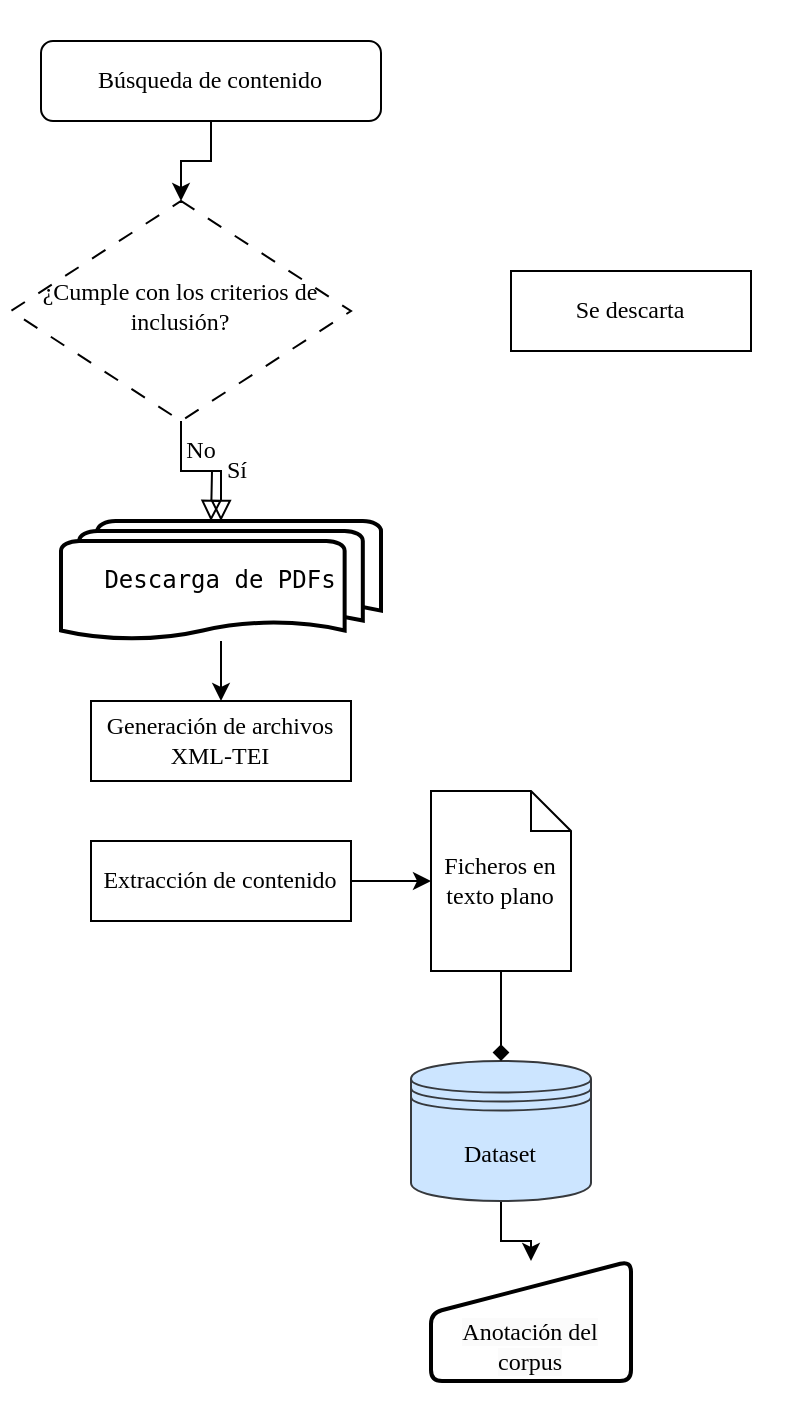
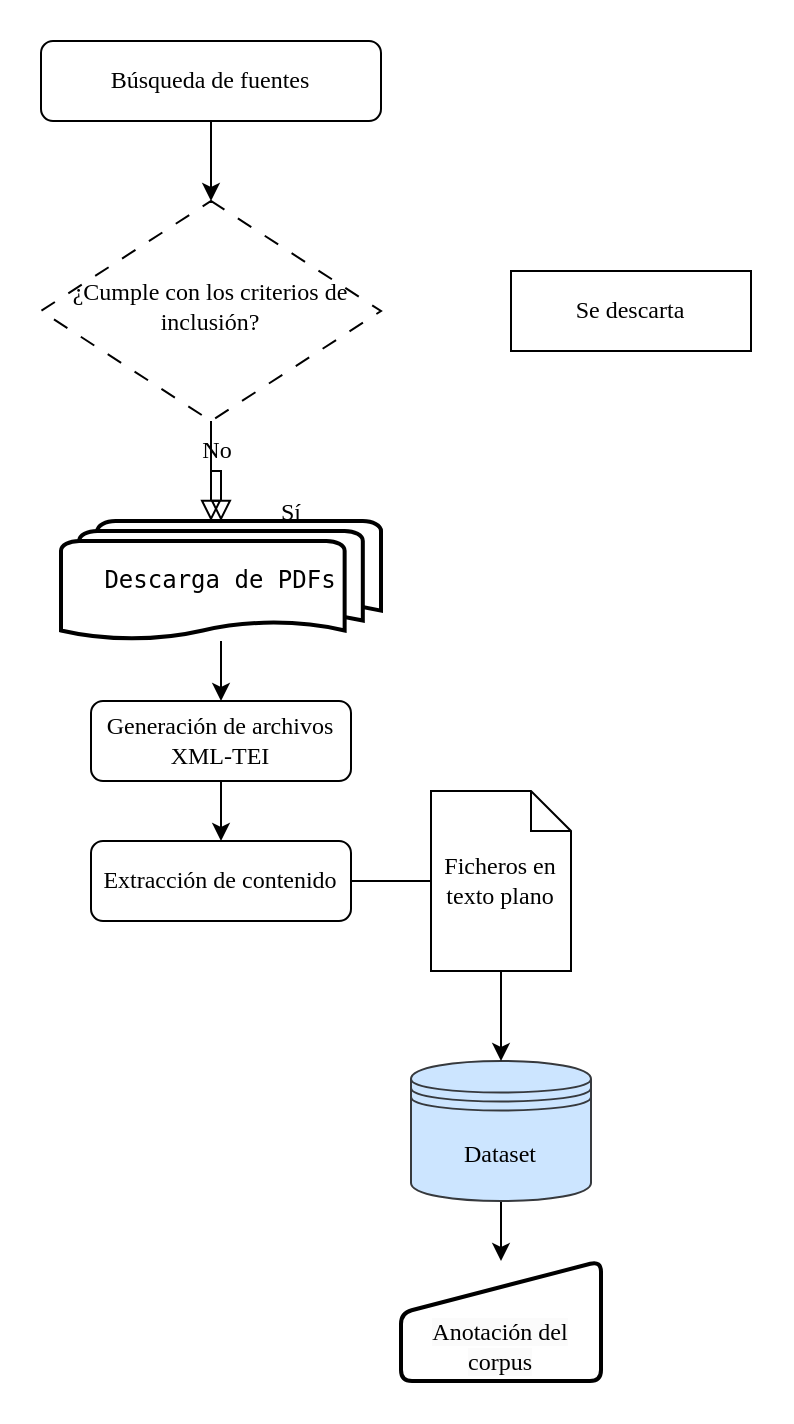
- <mxCell id="3" value="Búsqueda de contenido" style="shape=manual;whiteSpace=wrap;fontSize=12;glass=0;strokeWidth=1;shadow=0;labelBorderColor=none;html=1;verticalAlign=middle;fontFamily=Lucida Console;rounded=1;strokeColor=default;align=center;fontColor=default;fillColor=default;" parent="1" vertex="1"><mxGeometry x="20" y="20" width="170" height="40" as="geometry" /></mxCell>
+ <mxCell id="3" value="Búsqueda de fuentes" style="shape=manual;whiteSpace=wrap;fontSize=12;glass=0;strokeWidth=1;shadow=0;labelBorderColor=none;html=1;verticalAlign=middle;fontFamily=Lucida Console;rounded=1;strokeColor=default;align=center;fontColor=default;fillColor=default;" parent="1" vertex="1"><mxGeometry x="20" y="20" width="170" height="40" as="geometry" /></mxCell>
- <mxCell id="4" value="¿Cumple con los criterios de inclusión?" style="rhombus;whiteSpace=wrap;shadow=0;fontFamily=Lucida Console;fontSize=12;align=center;strokeWidth=1;spacing=6;spacingTop=-4;dashed=1;dashPattern=8 8;fillStyle=solid;labelBorderColor=none;html=1;verticalAlign=middle;" parent="1" vertex="1"><mxGeometry x="5" y="100" width="170" height="110" as="geometry" /></mxCell>
+ <mxCell id="4" value="¿Cumple con los criterios de inclusión?" style="rhombus;whiteSpace=wrap;shadow=0;fontFamily=Lucida Console;fontSize=12;align=center;strokeWidth=1;spacing=6;spacingTop=-4;dashed=1;dashPattern=8 8;fillStyle=solid;labelBorderColor=none;html=1;verticalAlign=middle;" parent="1" vertex="1"><mxGeometry x="20" y="100" width="170" height="110" as="geometry" /></mxCell>
- <mxCell id="9" value="Generación de archivos XML-TEI" style="whiteSpace=wrap;fontSize=12;glass=0;strokeWidth=1;shadow=0;labelBorderColor=none;html=1;verticalAlign=middle;fontFamily=Lucida Console;rounded=0;" parent="1" vertex="1"><mxGeometry x="45" y="350" width="130" height="40" as="geometry" /></mxCell>
+ <mxCell id="9" value="Generación de archivos XML-TEI" style="rounded=1;whiteSpace=wrap;fontSize=12;glass=0;strokeWidth=1;shadow=0;labelBorderColor=none;html=1;verticalAlign=middle;fontFamily=Lucida Console;" parent="1" vertex="1"><mxGeometry x="45" y="350" width="130" height="40" as="geometry" /></mxCell>
+ <mxCell id="8" value="" style="edgeStyle=orthogonalEdgeStyle;rounded=0;orthogonalLoop=1;jettySize=auto;html=1;fontFamily=Lucida Console;fontSize=12;fontColor=default;labelBorderColor=none;" edge="1" parent="1" source="9" target="11"><mxGeometry relative="1" as="geometry" /></mxCell>
- <mxCell id="11" value="Extracción de contenido" style="whiteSpace=wrap;fontSize=12;glass=0;strokeWidth=1;shadow=0;labelBorderColor=none;html=1;verticalAlign=middle;fontFamily=Lucida Console;rounded=0;" parent="1" vertex="1"><mxGeometry x="45" y="420" width="130" height="40" as="geometry" /></mxCell>
+ <mxCell id="11" value="Extracción de contenido" style="rounded=1;whiteSpace=wrap;fontSize=12;glass=0;strokeWidth=1;shadow=0;labelBorderColor=none;html=1;verticalAlign=middle;fontFamily=Lucida Console;" parent="1" vertex="1"><mxGeometry x="45" y="420" width="130" height="40" as="geometry" /></mxCell>
- <mxCell id="10" value="" style="edgeStyle=orthogonalEdgeStyle;rounded=0;orthogonalLoop=1;jettySize=auto;html=1;fontFamily=Lucida Console;fontSize=12;fontColor=default;labelBorderColor=none;" edge="1" parent="1" source="11" target="18"><mxGeometry relative="1" as="geometry" /></mxCell>
+ <mxCell id="10" value="" style="edgeStyle=orthogonalEdgeStyle;rounded=0;orthogonalLoop=1;jettySize=auto;html=1;fontFamily=Lucida Console;fontSize=12;fontColor=default;labelBorderColor=none;endArrow=none;" edge="1" parent="1" source="11" target="18"><mxGeometry relative="1" as="geometry" /></mxCell>
- <mxCell id="17" value="" style="edgeStyle=orthogonalEdgeStyle;rounded=0;orthogonalLoop=1;jettySize=auto;html=1;fontFamily=Lucida Console;fontSize=12;fontColor=default;labelBorderColor=none;endArrow=diamond;" edge="1" parent="1" source="18" target="13"><mxGeometry relative="1" as="geometry" /></mxCell>
+ <mxCell id="17" value="" style="edgeStyle=orthogonalEdgeStyle;rounded=0;orthogonalLoop=1;jettySize=auto;html=1;fontFamily=Lucida Console;fontSize=12;fontColor=default;labelBorderColor=none;" edge="1" parent="1" source="18" target="13"><mxGeometry relative="1" as="geometry" /></mxCell>
- <mxCell id="16" value="&lt;span style=&quot;color: rgb(0, 0, 0); font-family: &amp;quot;Lucida Console&amp;quot;; font-size: 12px; font-style: normal; font-variant-ligatures: normal; font-variant-caps: normal; font-weight: 400; letter-spacing: normal; orphans: 2; text-align: center; text-indent: 0px; text-transform: none; widows: 2; word-spacing: 0px; -webkit-text-stroke-width: 0px; white-space: normal; background-color: rgb(251, 251, 251); text-decoration-thickness: initial; text-decoration-style: initial; text-decoration-color: initial; display: inline !important; float: none;&quot;&gt;Anotación del corpus&lt;/span&gt;" style="html=1;strokeWidth=2;shape=manualInput;whiteSpace=wrap;rounded=1;size=26;arcSize=11;shadow=0;glass=0;strokeColor=default;align=center;verticalAlign=bottom;fontFamily=Lucida Console;fontSize=12;fontColor=default;labelBorderColor=none;fillColor=default;" vertex="1" parent="1"><mxGeometry x="215" y="630" width="100" height="60" as="geometry" /></mxCell>
+ <mxCell id="16" value="&lt;span style=&quot;color: rgb(0, 0, 0); font-family: &amp;quot;Lucida Console&amp;quot;; font-size: 12px; font-style: normal; font-variant-ligatures: normal; font-variant-caps: normal; font-weight: 400; letter-spacing: normal; orphans: 2; text-align: center; text-indent: 0px; text-transform: none; widows: 2; word-spacing: 0px; -webkit-text-stroke-width: 0px; white-space: normal; background-color: rgb(251, 251, 251); text-decoration-thickness: initial; text-decoration-style: initial; text-decoration-color: initial; display: inline !important; float: none;&quot;&gt;Anotación del corpus&lt;/span&gt;" style="html=1;strokeWidth=2;shape=manualInput;whiteSpace=wrap;rounded=1;size=26;arcSize=11;shadow=0;glass=0;strokeColor=default;align=center;verticalAlign=bottom;fontFamily=Lucida Console;fontSize=12;fontColor=default;labelBorderColor=none;fillColor=default;" vertex="1" parent="1"><mxGeometry x="200" y="630" width="100" height="60" as="geometry" /></mxCell>
